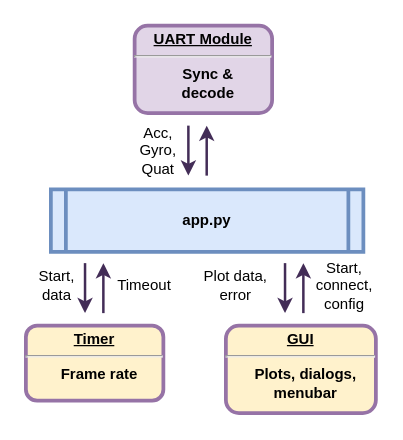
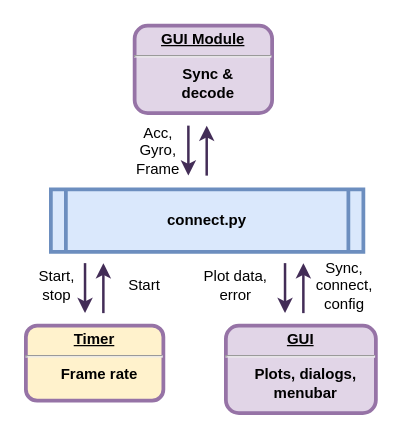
- <mxCell id="3" value="&lt;p style=&quot;margin: 0px ; margin-top: 4px ; text-align: center ; text-decoration: underline&quot;&gt;UART Module&lt;/p&gt;&lt;hr&gt;&lt;p style=&quot;margin: 0px ; margin-left: 8px&quot;&gt;Sync &amp;amp;&lt;/p&gt;&lt;p style=&quot;margin: 0px ; margin-left: 8px&quot;&gt;decode&lt;/p&gt;" style="verticalAlign=middle;align=center;overflow=fill;fontSize=12;fontFamily=Helvetica;html=1;rounded=1;fontStyle=1;strokeWidth=3;fillColor=#e1d5e7;strokeColor=#9673a6;" vertex="1" parent="1"><mxGeometry x="107" y="20" width="110" height="70" as="geometry" /></mxCell>
+ <mxCell id="3" value="&lt;p style=&quot;margin: 0px ; margin-top: 4px ; text-align: center ; text-decoration: underline&quot;&gt;GUI Module&lt;/p&gt;&lt;hr&gt;&lt;p style=&quot;margin: 0px ; margin-left: 8px&quot;&gt;Sync &amp;amp;&lt;/p&gt;&lt;p style=&quot;margin: 0px ; margin-left: 8px&quot;&gt;decode&lt;/p&gt;" style="verticalAlign=middle;align=center;overflow=fill;fontSize=12;fontFamily=Helvetica;html=1;rounded=1;fontStyle=1;strokeWidth=3;fillColor=#e1d5e7;strokeColor=#9673a6;" vertex="1" parent="1"><mxGeometry x="107" y="20" width="110" height="70" as="geometry" /></mxCell>
- <mxCell id="6" value="Acc, Gyro,&lt;br&gt;Quat" style="text;html=1;strokeColor=none;fillColor=none;align=center;verticalAlign=middle;whiteSpace=wrap;rounded=0;" vertex="1" parent="1"><mxGeometry x="106" y="95" width="40" height="50" as="geometry" /></mxCell>
+ <mxCell id="6" value="Acc, Gyro,&lt;br&gt;Frame" style="text;html=1;strokeColor=none;fillColor=none;align=center;verticalAlign=middle;whiteSpace=wrap;rounded=0;" vertex="1" parent="1"><mxGeometry x="106" y="95" width="40" height="50" as="geometry" /></mxCell>
- <mxCell id="2" value="app.py" style="shape=process;whiteSpace=wrap;align=center;verticalAlign=middle;size=0.048;fontStyle=1;strokeWidth=3;fillColor=#dae8fc;strokeColor=#6c8ebf;" parent="1" vertex="1"><mxGeometry x="40" y="151" width="250" height="50" as="geometry" /></mxCell>
+ <mxCell id="2" value="connect.py" style="shape=process;whiteSpace=wrap;align=center;verticalAlign=middle;size=0.048;fontStyle=1;strokeWidth=3;fillColor=#dae8fc;strokeColor=#6c8ebf;" parent="1" vertex="1"><mxGeometry x="40" y="151" width="250" height="50" as="geometry" /></mxCell>
- <mxCell id="13" value="Start,&lt;br&gt;data" style="text;html=1;strokeColor=none;fillColor=none;align=center;verticalAlign=middle;whiteSpace=wrap;rounded=0;" vertex="1" parent="1"><mxGeometry x="20" y="210" width="50" height="35" as="geometry" /></mxCell>
+ <mxCell id="13" value="Start,&lt;br&gt;stop" style="text;html=1;strokeColor=none;fillColor=none;align=center;verticalAlign=middle;whiteSpace=wrap;rounded=0;" vertex="1" parent="1"><mxGeometry x="20" y="210" width="50" height="35" as="geometry" /></mxCell>
- <mxCell id="14" value="Timeout" style="text;html=1;strokeColor=none;fillColor=none;align=center;verticalAlign=middle;whiteSpace=wrap;rounded=0;" vertex="1" parent="1"><mxGeometry x="90" y="210" width="50" height="35" as="geometry" /></mxCell>
+ <mxCell id="14" value="Start" style="text;html=1;strokeColor=none;fillColor=none;align=center;verticalAlign=middle;whiteSpace=wrap;rounded=0;" vertex="1" parent="1"><mxGeometry x="90" y="210" width="50" height="35" as="geometry" /></mxCell>
- <mxCell id="16" value="Start,&lt;br&gt;connect,&lt;br&gt;config" style="text;html=1;strokeColor=none;fillColor=none;align=center;verticalAlign=middle;whiteSpace=wrap;rounded=0;" vertex="1" parent="1"><mxGeometry x="250" y="210" width="50" height="35" as="geometry" /></mxCell>
+ <mxCell id="16" value="Sync,&lt;br&gt;connect,&lt;br&gt;config" style="text;html=1;strokeColor=none;fillColor=none;align=center;verticalAlign=middle;whiteSpace=wrap;rounded=0;" vertex="1" parent="1"><mxGeometry x="250" y="210" width="50" height="35" as="geometry" /></mxCell>
- <mxCell id="10" value="&lt;p style=&quot;margin: 0px ; margin-top: 4px ; text-align: center ; text-decoration: underline&quot;&gt;GUI&lt;/p&gt;&lt;hr&gt;&lt;p style=&quot;margin: 0px ; margin-left: 8px&quot;&gt;Plots, dialogs,&lt;/p&gt;&lt;p style=&quot;margin: 0px ; margin-left: 8px&quot;&gt;menubar&lt;/p&gt;" style="verticalAlign=middle;align=center;overflow=fill;fontSize=12;fontFamily=Helvetica;html=1;rounded=1;fontStyle=1;strokeWidth=3;fillColor=#fff2cc;strokeColor=#9673a6;" vertex="1" parent="1"><mxGeometry x="180" y="260" width="120" height="70" as="geometry" /></mxCell>
+ <mxCell id="10" value="&lt;p style=&quot;margin: 0px ; margin-top: 4px ; text-align: center ; text-decoration: underline&quot;&gt;GUI&lt;/p&gt;&lt;hr&gt;&lt;p style=&quot;margin: 0px ; margin-left: 8px&quot;&gt;Plots, dialogs,&lt;/p&gt;&lt;p style=&quot;margin: 0px ; margin-left: 8px&quot;&gt;menubar&lt;/p&gt;" style="verticalAlign=middle;align=center;overflow=fill;fontSize=12;fontFamily=Helvetica;html=1;rounded=1;fontStyle=1;strokeWidth=3;fillColor=#e1d5e7;strokeColor=#9673a6;" vertex="1" parent="1"><mxGeometry x="180" y="260" width="120" height="70" as="geometry" /></mxCell>
